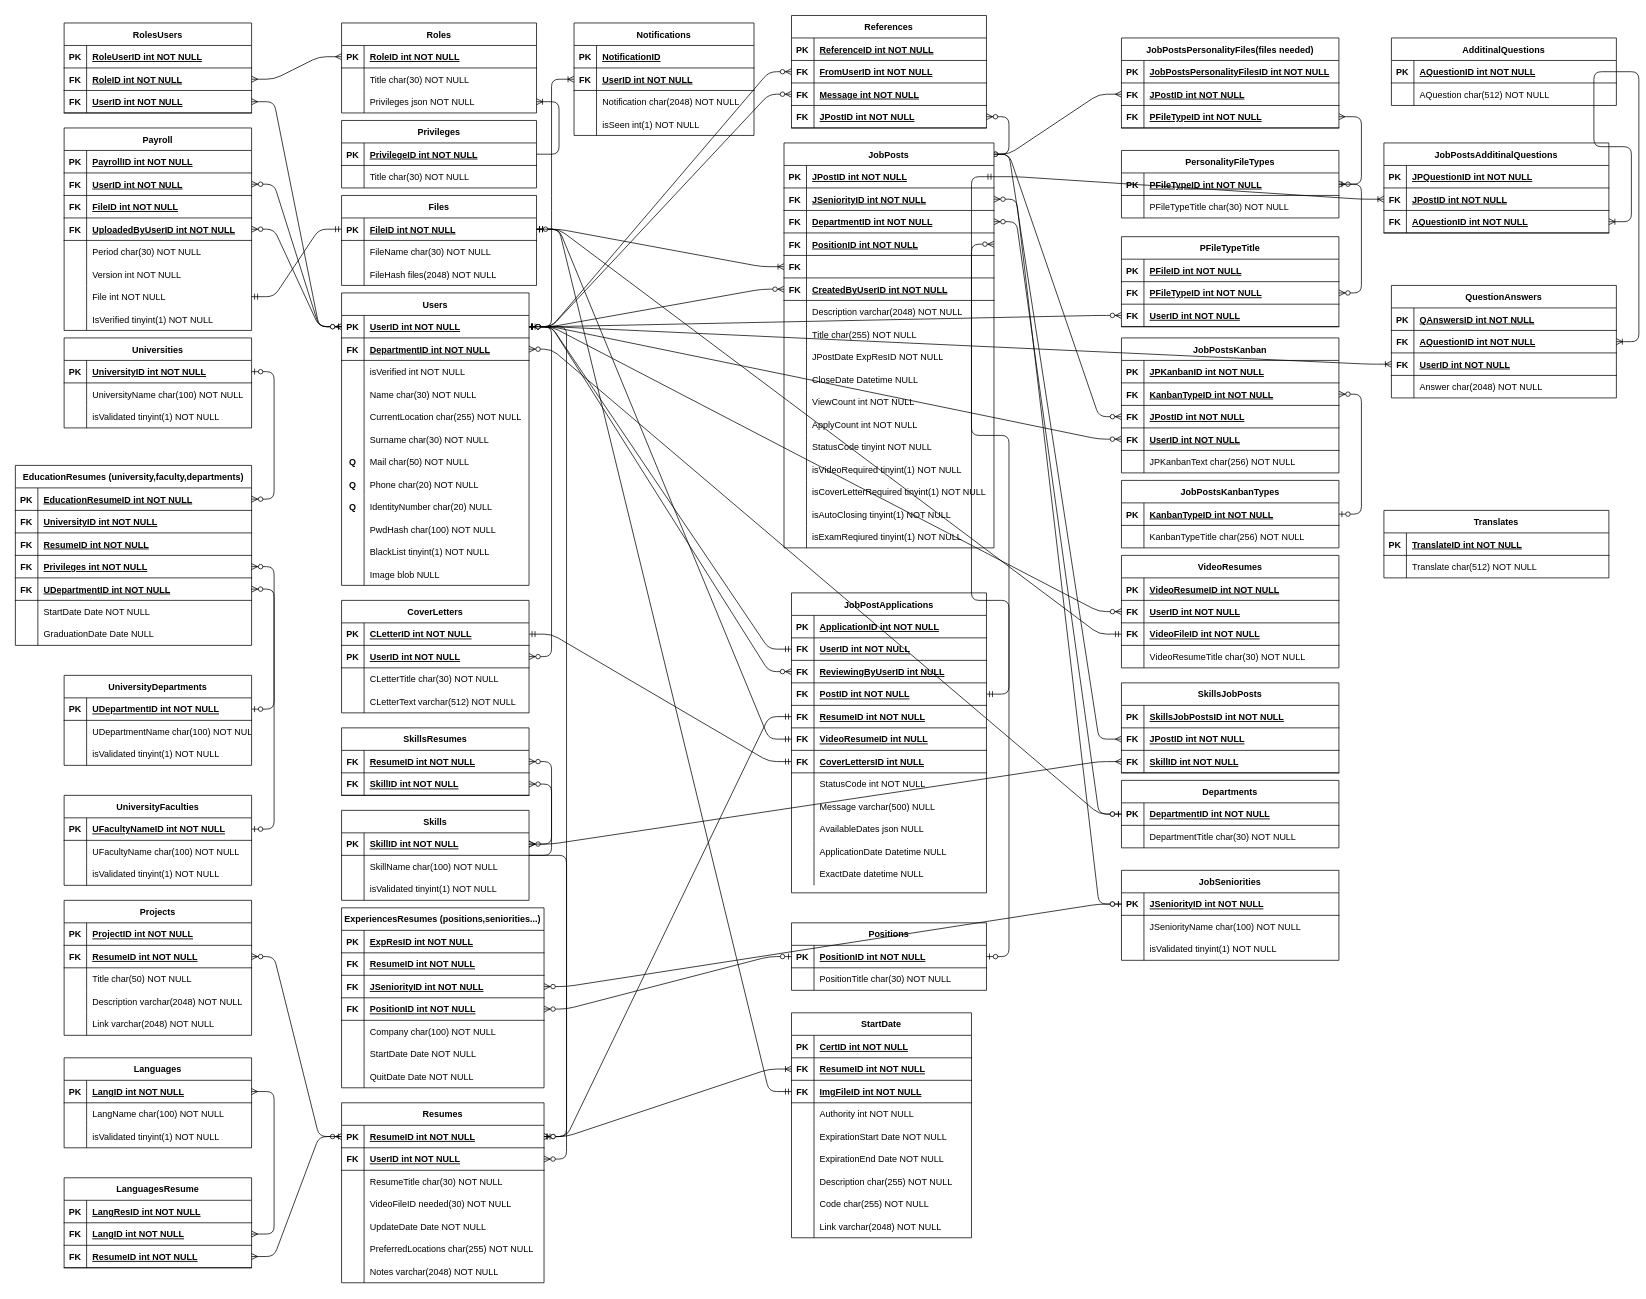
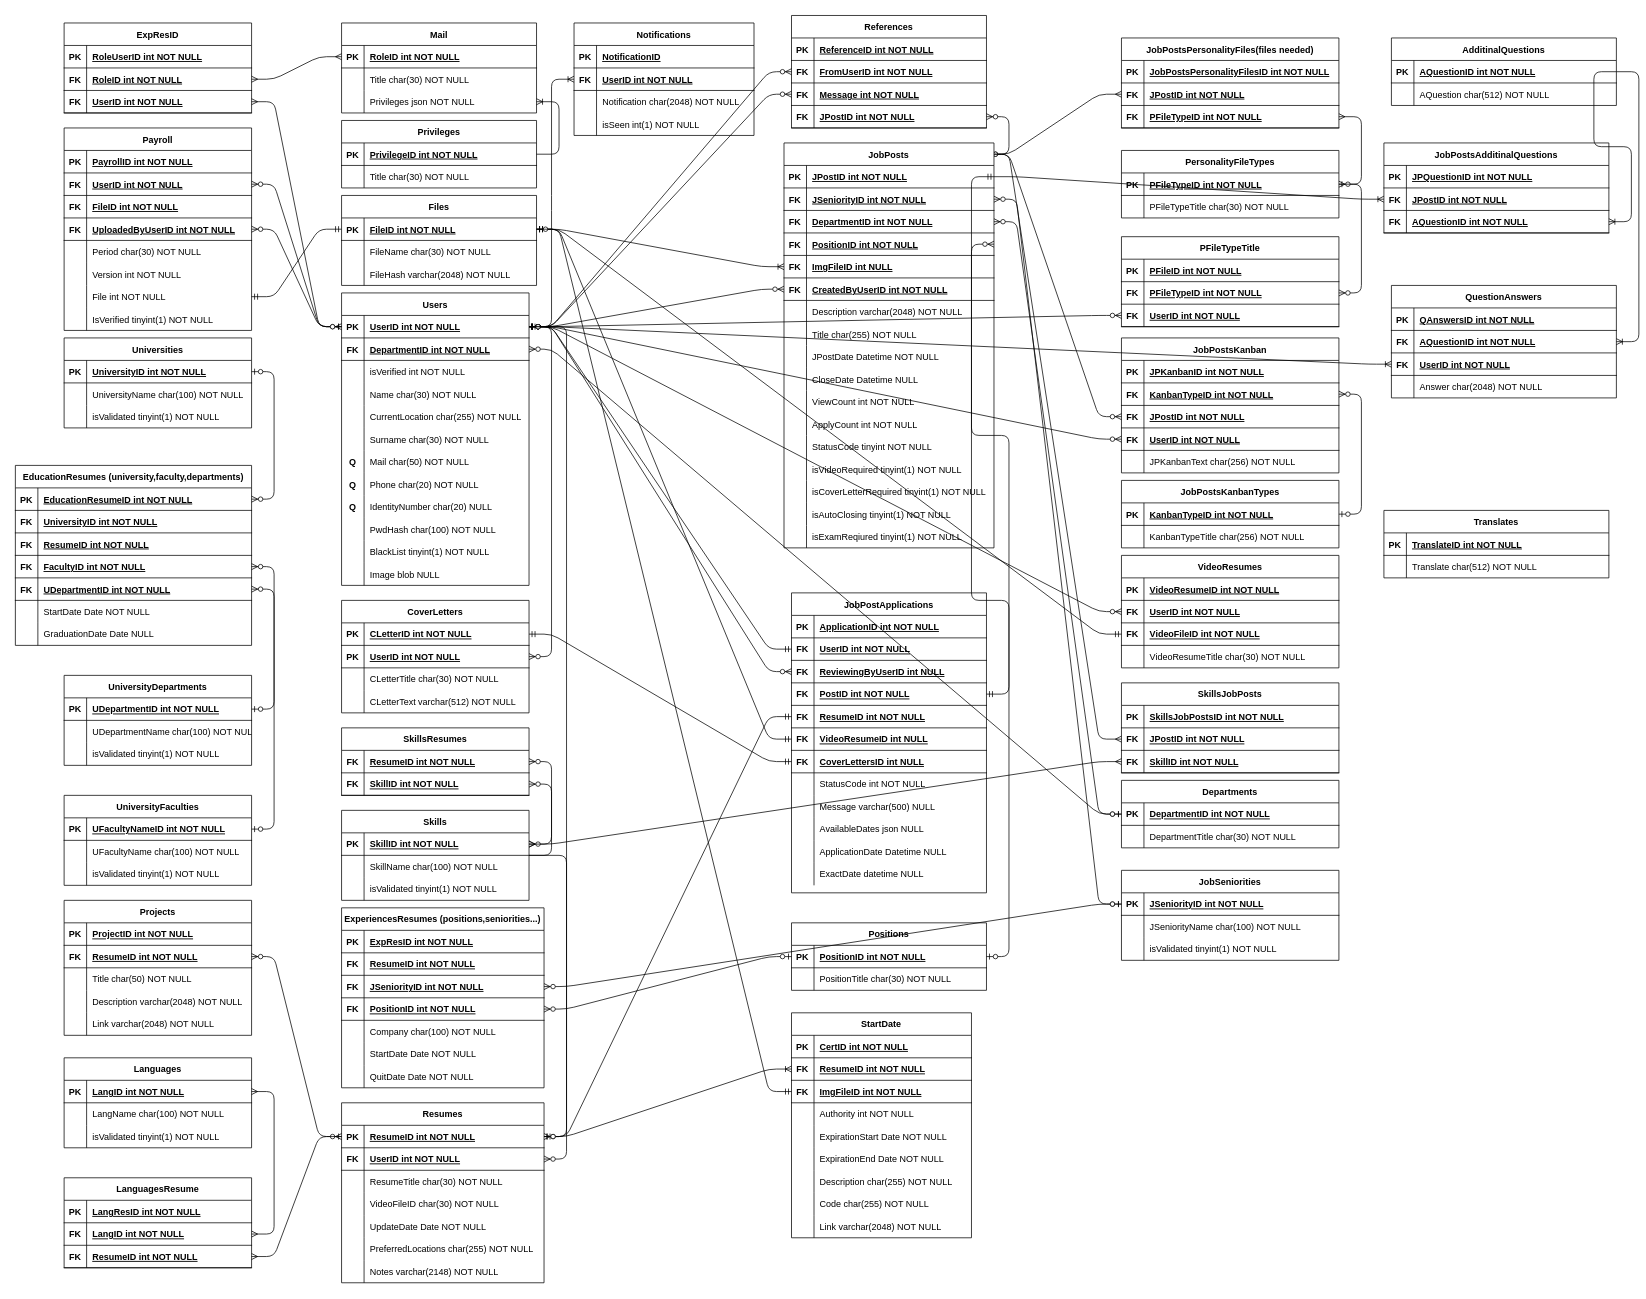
- <mxCell id="372" value="RolesUsers" style="shape=table;startSize=30;container=1;collapsible=1;childLayout=tableLayout;fixedRows=1;rowLines=0;fontStyle=1;align=center;resizeLast=1;" parent="1" vertex="1"><mxGeometry x="85" y="30" width="250" height="120" as="geometry" /></mxCell>
+ <mxCell id="372" value="ExpResID" style="shape=table;startSize=30;container=1;collapsible=1;childLayout=tableLayout;fixedRows=1;rowLines=0;fontStyle=1;align=center;resizeLast=1;" parent="1" vertex="1"><mxGeometry x="85" y="30" width="250" height="120" as="geometry" /></mxCell>
- <mxCell id="39" value="Roles" style="shape=table;startSize=30;container=1;collapsible=1;childLayout=tableLayout;fixedRows=1;rowLines=0;fontStyle=1;align=center;resizeLast=1;" parent="1" vertex="1"><mxGeometry x="455" y="30" width="260" height="120" as="geometry" /></mxCell>
+ <mxCell id="39" value="Mail" style="shape=table;startSize=30;container=1;collapsible=1;childLayout=tableLayout;fixedRows=1;rowLines=0;fontStyle=1;align=center;resizeLast=1;" parent="1" vertex="1"><mxGeometry x="455" y="30" width="260" height="120" as="geometry" /></mxCell>
+ <mxCell id="480" value="ImgFileID int NULL" style="shape=partialRectangle;connectable=0;fillColor=none;top=0;left=0;bottom=0;right=0;align=left;spacingLeft=6;fontStyle=5;overflow=hidden;" parent="478" vertex="1"><mxGeometry x="30" width="250" height="30" as="geometry" /></mxCell>
- <mxCell id="179" value="FileHash files(2048) NOT NULL" style="shape=partialRectangle;connectable=0;fillColor=none;top=0;left=0;bottom=0;right=0;align=left;spacingLeft=6;overflow=hidden;" parent="177" vertex="1"><mxGeometry x="30" width="230" height="30" as="geometry" /></mxCell>
+ <mxCell id="179" value="FileHash varchar(2048) NOT NULL" style="shape=partialRectangle;connectable=0;fillColor=none;top=0;left=0;bottom=0;right=0;align=left;spacingLeft=6;overflow=hidden;" parent="177" vertex="1"><mxGeometry x="30" width="230" height="30" as="geometry" /></mxCell>
- <mxCell id="492" value="JPostDate ExpResID NOT NULL" style="shape=partialRectangle;overflow=hidden;connectable=0;fillColor=none;top=0;left=0;bottom=0;right=0;align=left;spacingLeft=6;" parent="490" vertex="1"><mxGeometry x="30" width="250" height="30" as="geometry" /></mxCell>
+ <mxCell id="492" value="JPostDate Datetime NOT NULL" style="shape=partialRectangle;overflow=hidden;connectable=0;fillColor=none;top=0;left=0;bottom=0;right=0;align=left;spacingLeft=6;" parent="490" vertex="1"><mxGeometry x="30" width="250" height="30" as="geometry" /></mxCell>
- <mxCell id="402" value="Privileges int NOT NULL " style="shape=partialRectangle;overflow=hidden;connectable=0;fillColor=none;top=0;left=0;bottom=0;right=0;align=left;spacingLeft=6;fontStyle=5;" parent="400" vertex="1"><mxGeometry x="30" width="285" height="30" as="geometry" /></mxCell>
+ <mxCell id="402" value="FacultyID int NOT NULL " style="shape=partialRectangle;overflow=hidden;connectable=0;fillColor=none;top=0;left=0;bottom=0;right=0;align=left;spacingLeft=6;fontStyle=5;" parent="400" vertex="1"><mxGeometry x="30" width="285" height="30" as="geometry" /></mxCell>
- <mxCell id="143" value="VideoFileID needed(30) NOT NULL" style="shape=partialRectangle;connectable=0;fillColor=none;top=0;left=0;bottom=0;right=0;align=left;spacingLeft=6;overflow=hidden;" parent="141" vertex="1"><mxGeometry x="30" width="240" height="30" as="geometry" /></mxCell>
+ <mxCell id="143" value="VideoFileID char(30) NOT NULL" style="shape=partialRectangle;connectable=0;fillColor=none;top=0;left=0;bottom=0;right=0;align=left;spacingLeft=6;overflow=hidden;" parent="141" vertex="1"><mxGeometry x="30" width="240" height="30" as="geometry" /></mxCell>
- <mxCell id="152" value="Notes varchar(2048) NOT NULL" style="shape=partialRectangle;connectable=0;fillColor=none;top=0;left=0;bottom=0;right=0;align=left;spacingLeft=6;overflow=hidden;" parent="150" vertex="1"><mxGeometry x="30" width="240" height="30" as="geometry" /></mxCell>
+ <mxCell id="152" value="Notes varchar(2148) NOT NULL" style="shape=partialRectangle;connectable=0;fillColor=none;top=0;left=0;bottom=0;right=0;align=left;spacingLeft=6;overflow=hidden;" parent="150" vertex="1"><mxGeometry x="30" width="240" height="30" as="geometry" /></mxCell>
